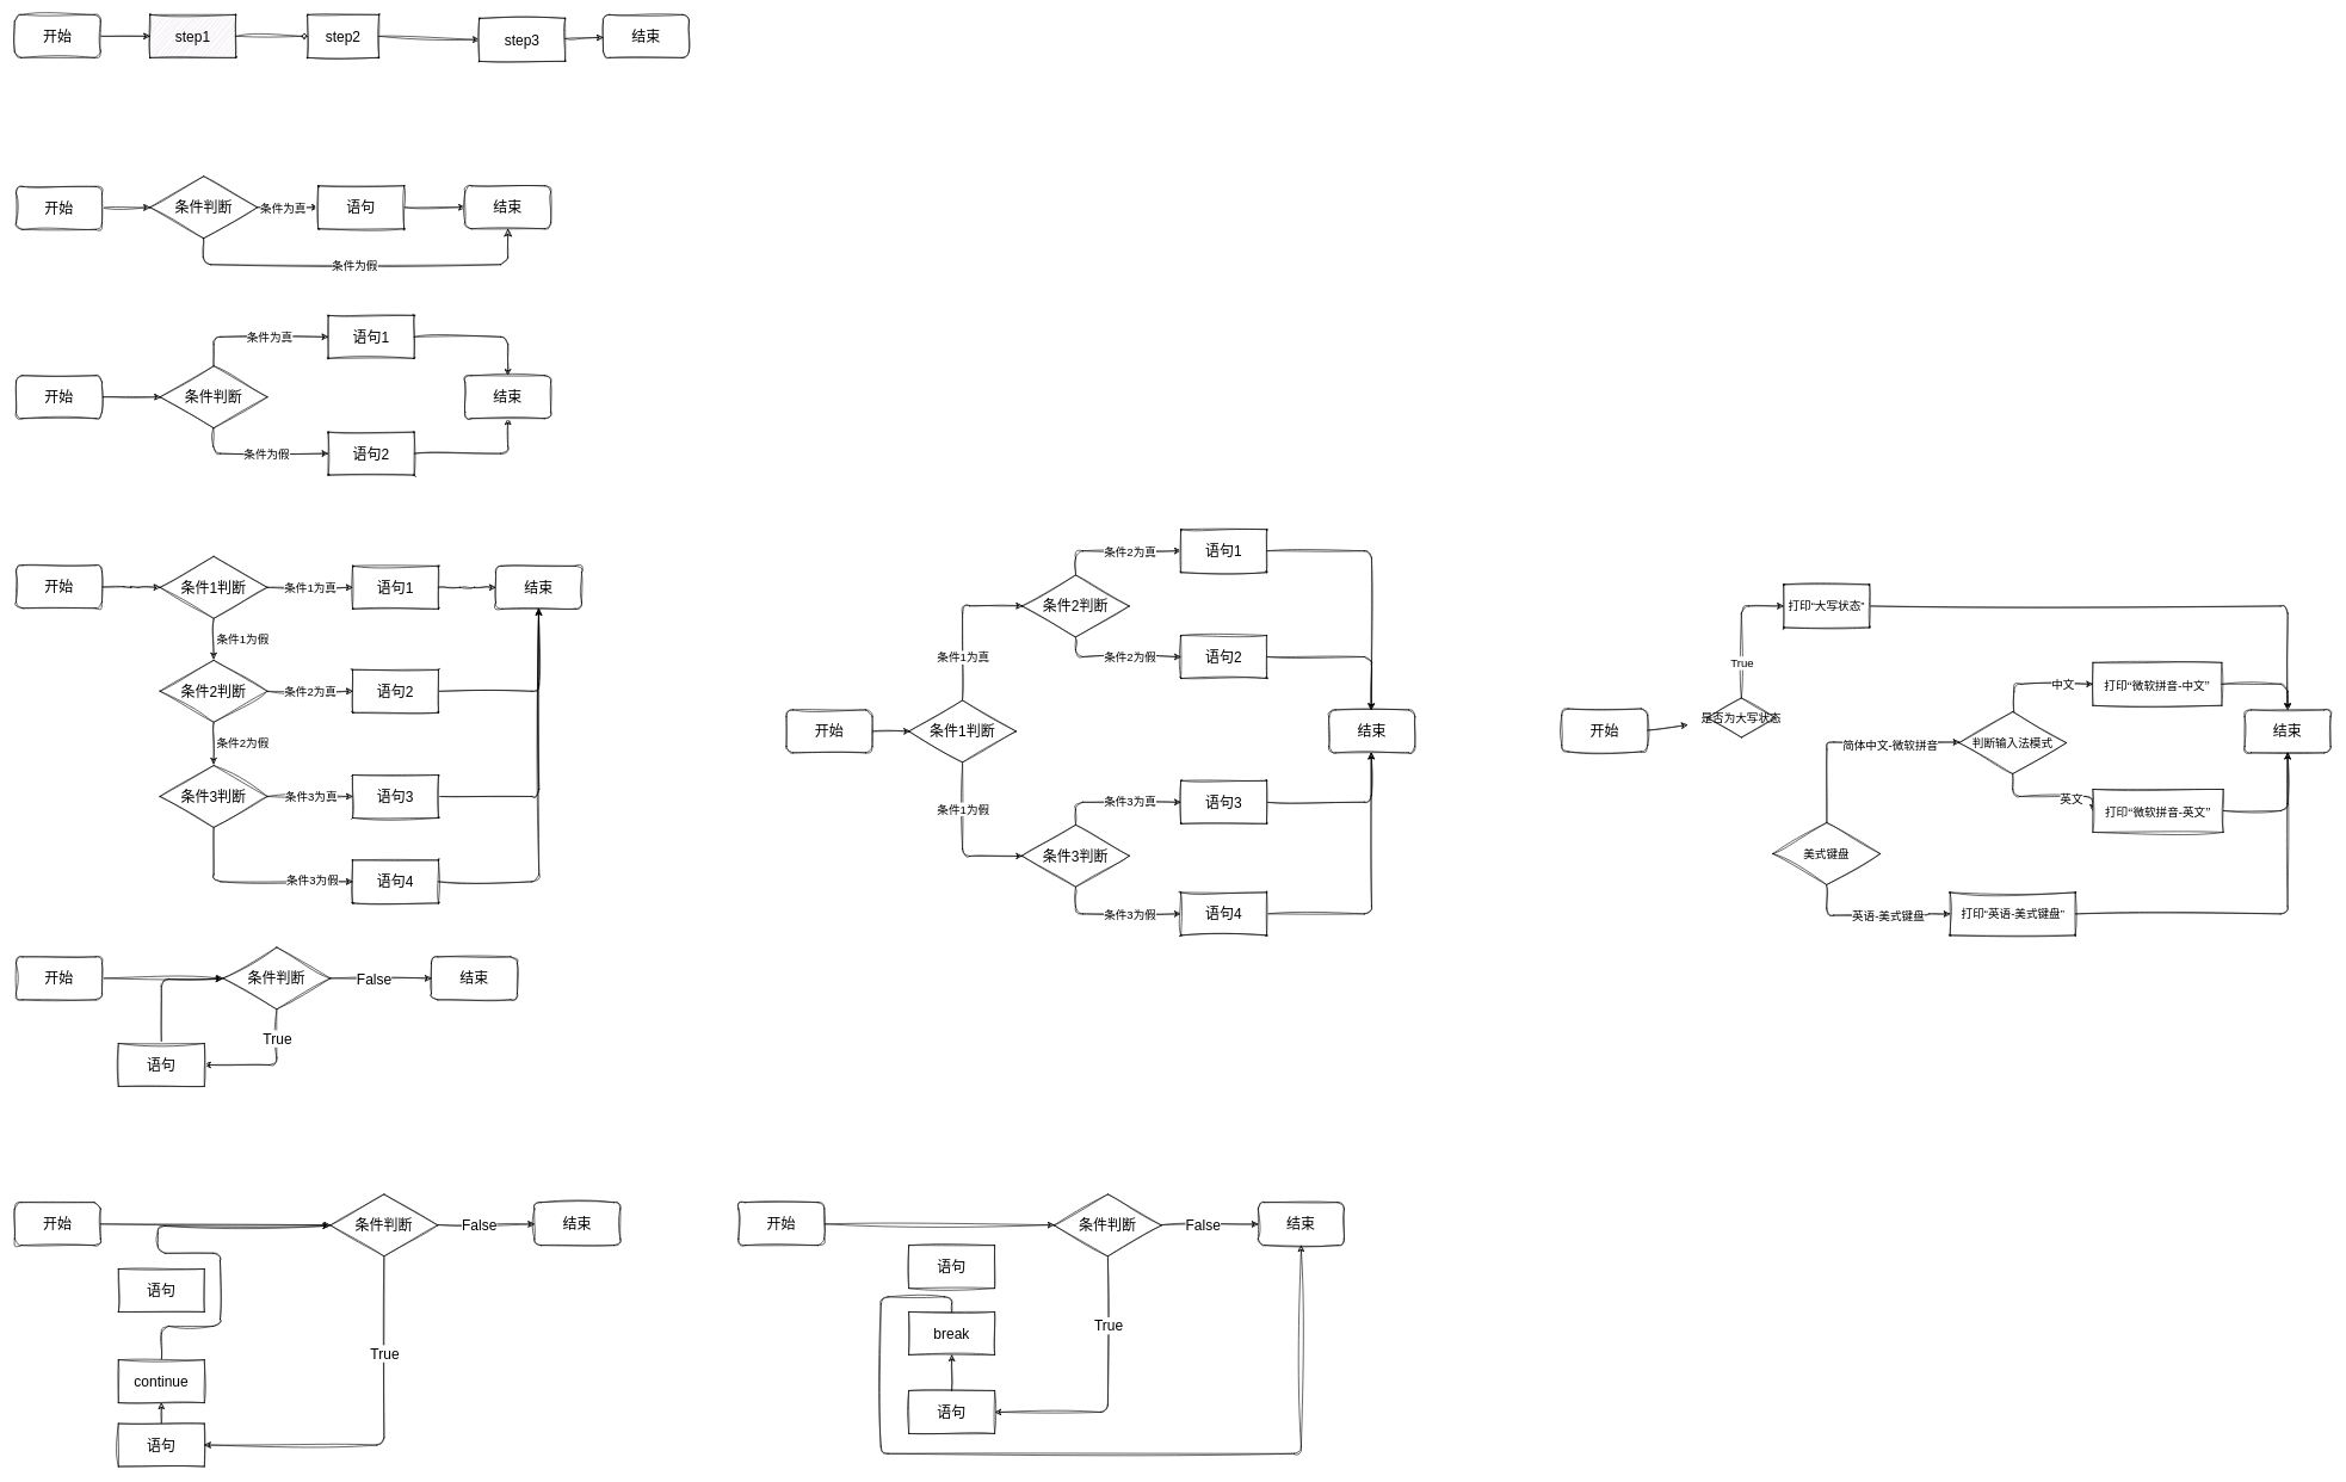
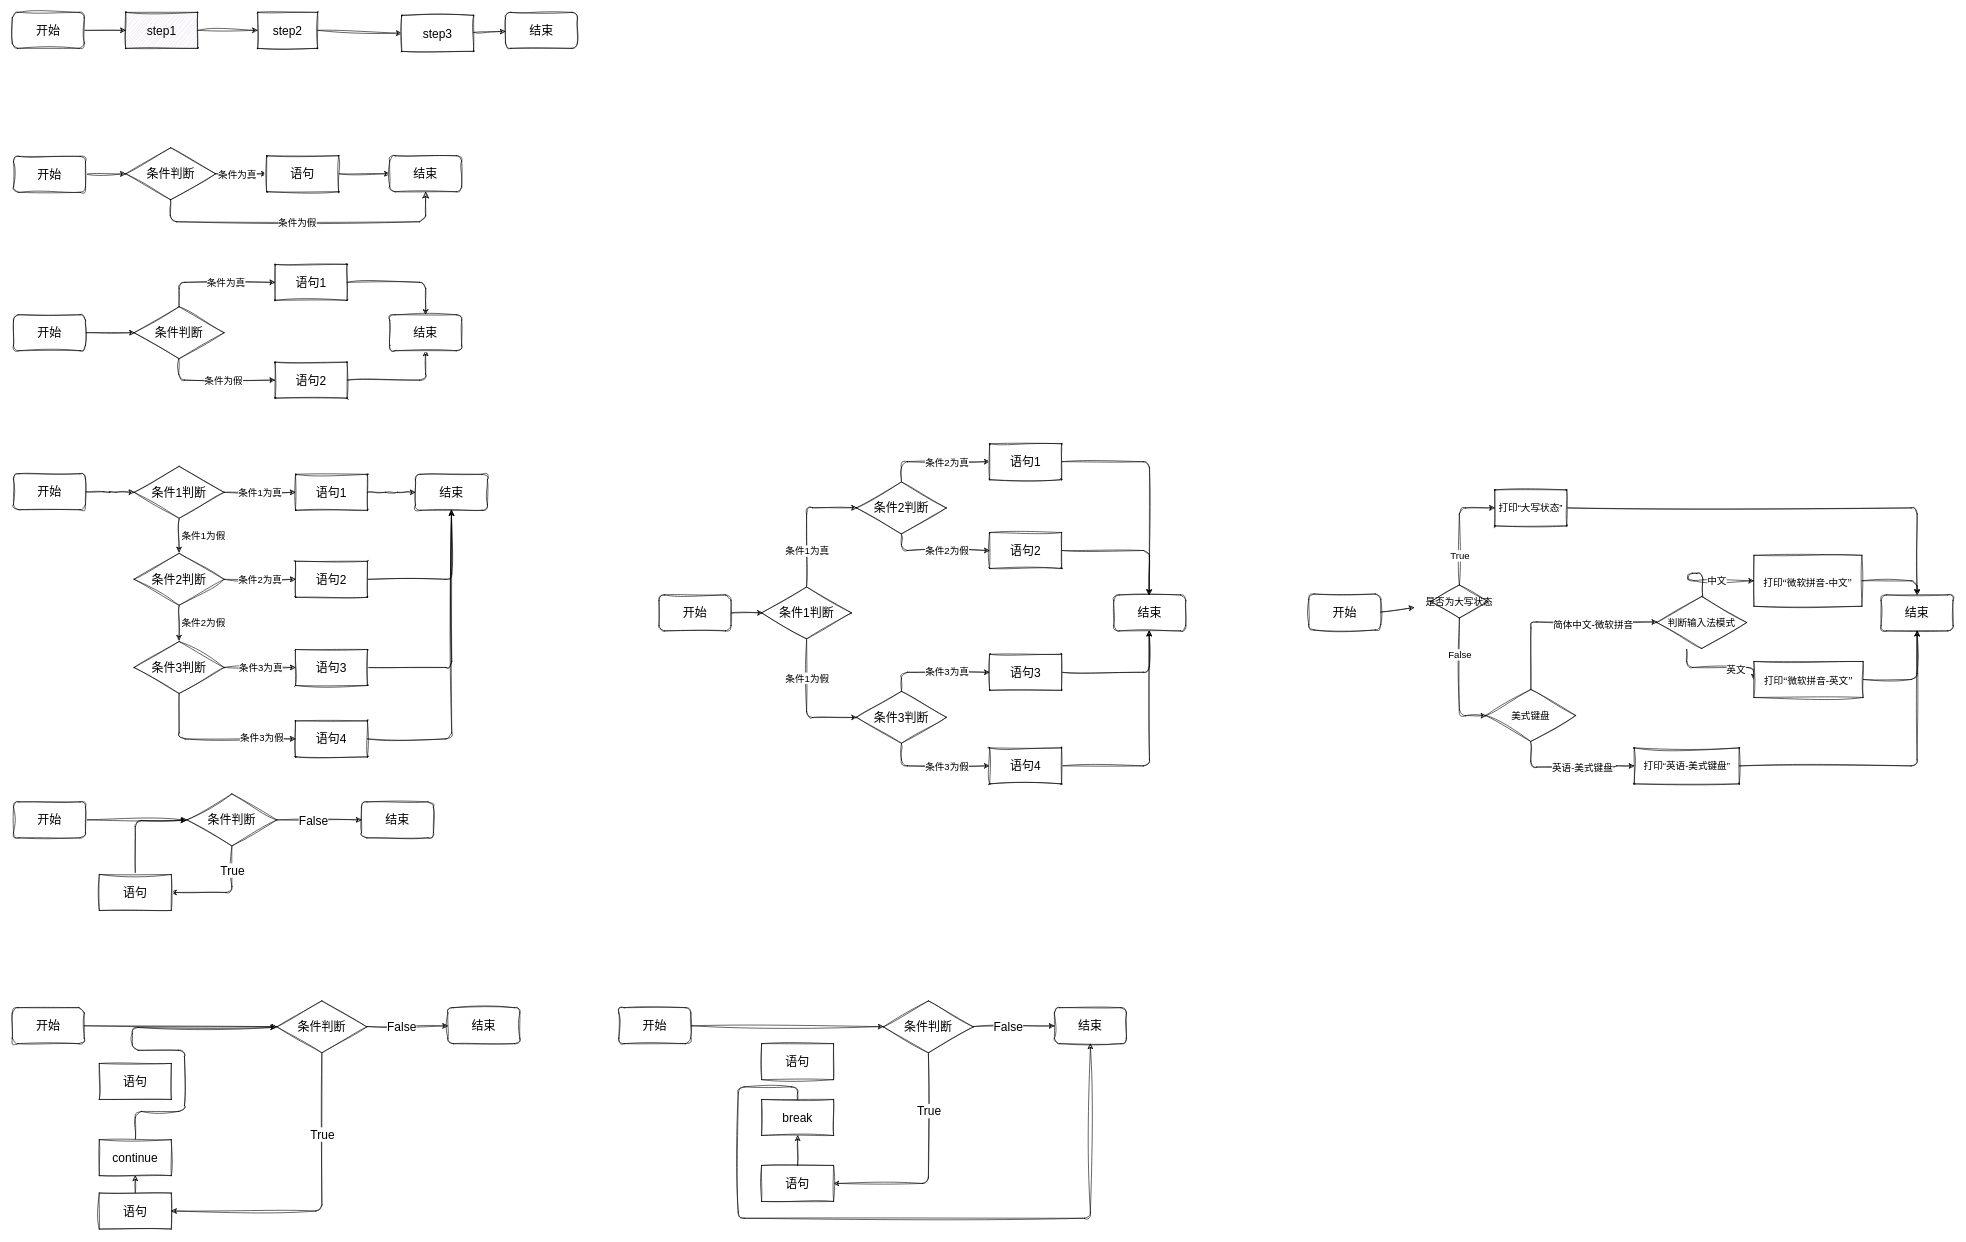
- <mxCell id="2" style="edgeStyle=none;html=1;exitX=1;exitY=0.5;exitDx=0;exitDy=0;entryX=0;entryY=0.5;entryDx=0;entryDy=0;rounded=1;sketch=1;curveFitting=1;jiggle=2;endArrow=diamond;" parent="1" source="3" target="5" edge="1"><mxGeometry relative="1" as="geometry" /></mxCell>
+ <mxCell id="2" style="edgeStyle=none;html=1;exitX=1;exitY=0.5;exitDx=0;exitDy=0;entryX=0;entryY=0.5;entryDx=0;entryDy=0;rounded=1;sketch=1;curveFitting=1;jiggle=2;" parent="1" source="3" target="5" edge="1"><mxGeometry relative="1" as="geometry" /></mxCell>
- <mxCell id="108" value="&lt;font style=&quot;font-size: 16px;&quot;&gt;打印“微软拼音-中文”&lt;/font&gt;" style="rounded=0;whiteSpace=wrap;html=1;hachureGap=4;fontFamily=Architects Daughter;fontSource=https%3A%2F%2Ffonts.googleapis.com%2Fcss%3Ffamily%3DArchitects%2BDaughter;fontSize=20;sketch=1;curveFitting=1;jiggle=2;" parent="1" vertex="1"><mxGeometry x="2923" y="925" width="180" height="60" as="geometry" /></mxCell>
+ <mxCell id="108" value="&lt;font style=&quot;font-size: 16px;&quot;&gt;打印“微软拼音-中文”&lt;/font&gt;" style="rounded=0;whiteSpace=wrap;html=1;hachureGap=4;fontFamily=Architects Daughter;fontSource=https%3A%2F%2Ffonts.googleapis.com%2Fcss%3Ffamily%3DArchitects%2BDaughter;fontSize=20;sketch=1;curveFitting=1;jiggle=2;" parent="1" vertex="1"><mxGeometry x="2923" y="925" width="180" height="85" as="geometry" /></mxCell>
- <mxCell id="106" value="判断输入法模式" style="html=1;whiteSpace=wrap;aspect=fixed;shape=isoRectangle;fontSize=16;rounded=1;sketch=1;curveFitting=1;jiggle=2;" parent="1" vertex="1"><mxGeometry x="2736" y="992" width="150" height="90" as="geometry" /></mxCell>
+ <mxCell id="106" value="判断输入法模式" style="html=1;whiteSpace=wrap;aspect=fixed;shape=isoRectangle;fontSize=16;rounded=1;sketch=1;curveFitting=1;jiggle=2;" parent="1" vertex="1"><mxGeometry x="2761" y="992" width="150" height="90" as="geometry" /></mxCell>
+ <mxCell id="73" style="edgeStyle=orthogonalEdgeStyle;rounded=1;html=1;entryX=0.005;entryY=0.504;entryDx=0;entryDy=0;entryPerimeter=0;fontSize=16;elbow=vertical;sketch=1;curveFitting=1;jiggle=2;" parent="1" source="75" target="80" edge="1"><mxGeometry relative="1" as="geometry"><Array as="points"><mxPoint x="2432" y="1193" /><mxPoint x="2477" y="1193" /></Array></mxGeometry></mxCell>
+ <mxCell id="74" value="False" style="edgeLabel;html=1;align=center;verticalAlign=middle;resizable=0;points=[];fontSize=16;rounded=1;sketch=1;curveFitting=1;jiggle=2;" parent="73" vertex="1" connectable="0"><mxGeometry x="-0.221" y="2" relative="1" as="geometry"><mxPoint x="-2" y="-20" as="offset" /></mxGeometry></mxCell>
